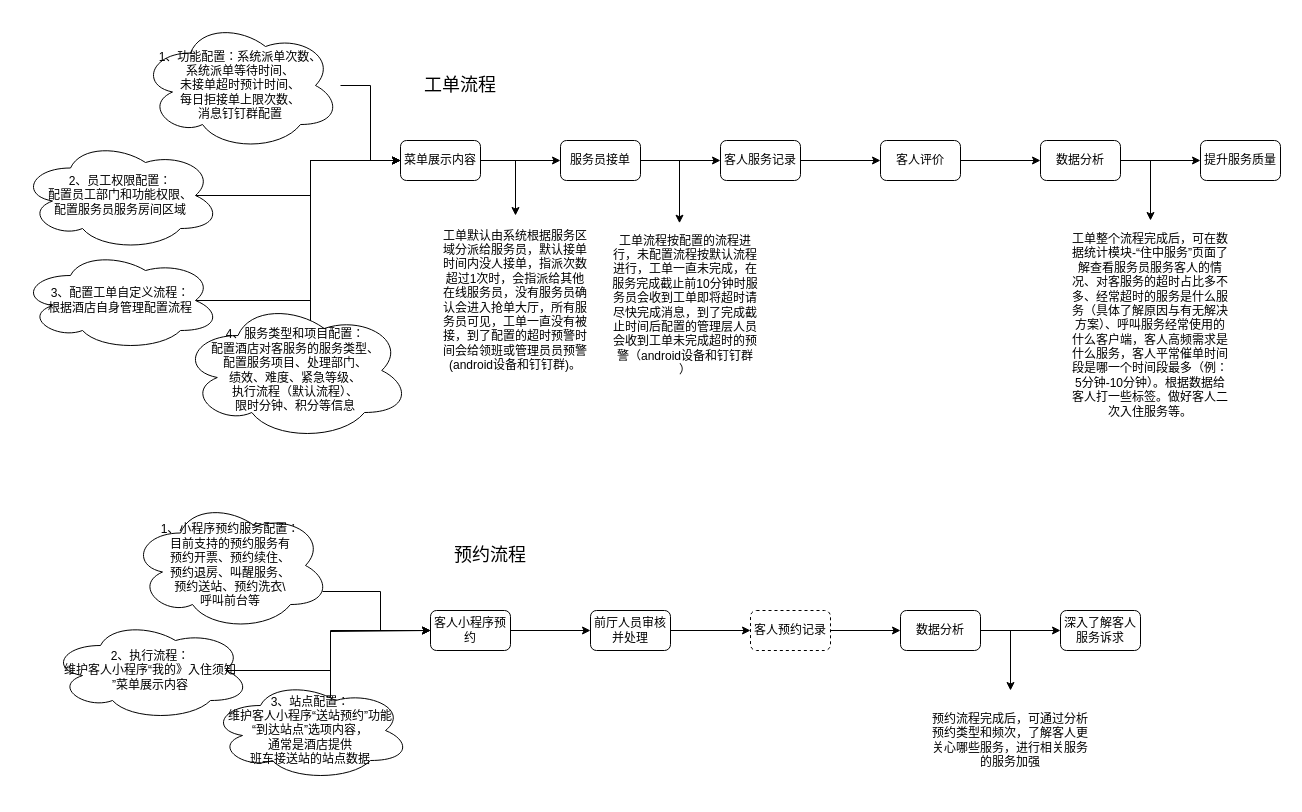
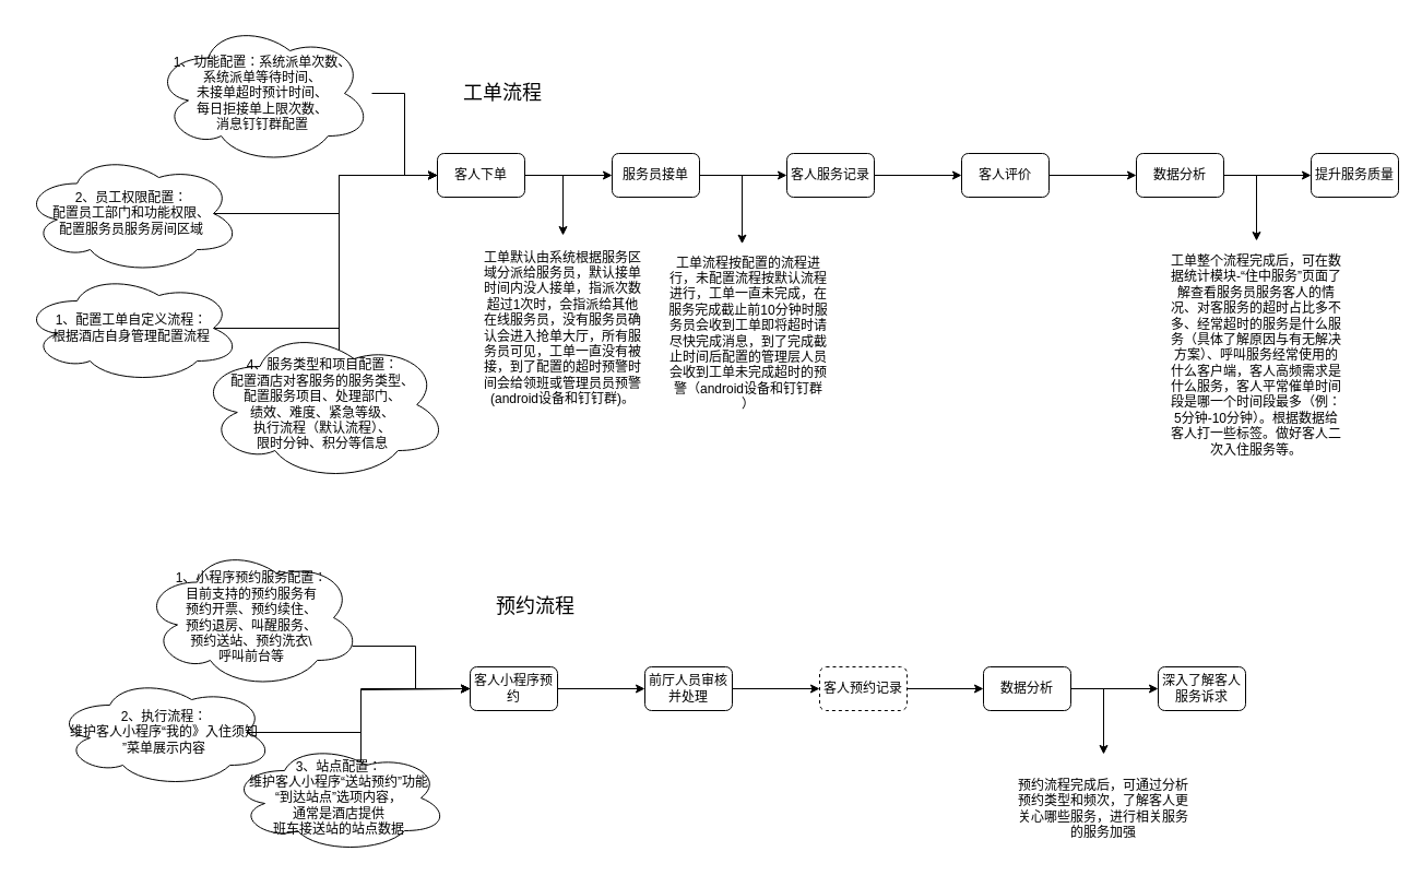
- <mxCell id="4" value="菜单展示内容" style="rounded=1;whiteSpace=wrap;html=1;" parent="1" vertex="1"><mxGeometry x="400" y="140" width="80" height="40" as="geometry" /></mxCell>
+ <mxCell id="4" value="客人下单" style="rounded=1;whiteSpace=wrap;html=1;" parent="1" vertex="1"><mxGeometry x="400" y="140" width="80" height="40" as="geometry" /></mxCell>
- <mxCell id="23" value="3、配置工单自定义流程：&lt;br&gt;根据酒店自身管理配置流程" style="ellipse;shape=cloud;whiteSpace=wrap;html=1;" parent="1" vertex="1"><mxGeometry x="20" y="250" width="200" height="100" as="geometry" /></mxCell>
+ <mxCell id="23" value="1、配置工单自定义流程：&lt;br&gt;根据酒店自身管理配置流程" style="ellipse;shape=cloud;whiteSpace=wrap;html=1;" parent="1" vertex="1"><mxGeometry x="20" y="250" width="200" height="100" as="geometry" /></mxCell>
